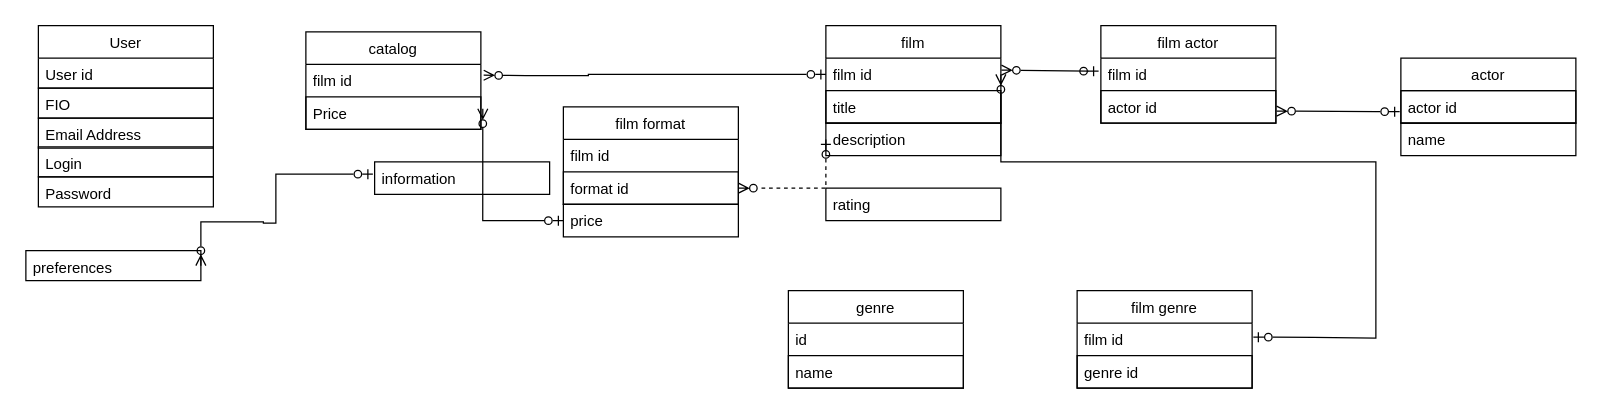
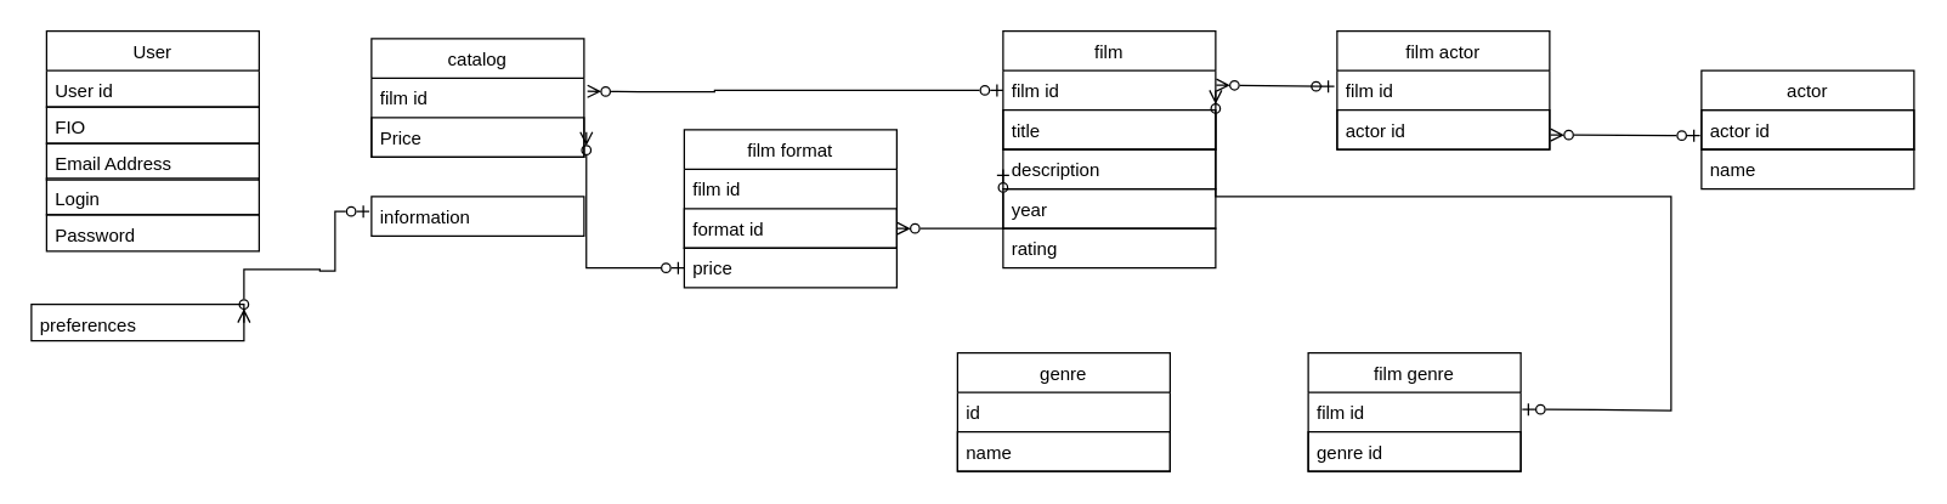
+ <mxCell id="13" value="year" style="text;strokeColor=default;fillColor=none;align=left;verticalAlign=top;spacingLeft=4;spacingRight=4;overflow=hidden;rotatable=0;points=[[0,0.5],[1,0.5]];portConstraint=eastwest;" parent="1" vertex="1"><mxGeometry x="660" y="124" width="140" height="26" as="geometry" /></mxCell>
- <mxCell id="8" value="information" style="text;strokeColor=default;fillColor=none;align=left;verticalAlign=top;spacingLeft=4;spacingRight=4;overflow=hidden;rotatable=0;points=[[0,0.5],[1,0.5]];portConstraint=eastwest;" parent="1" vertex="1"><mxGeometry x="299" y="129" width="140" height="26" as="geometry" /></mxCell>
+ <mxCell id="8" value="information" style="text;strokeColor=default;fillColor=none;align=left;verticalAlign=top;spacingLeft=4;spacingRight=4;overflow=hidden;rotatable=0;points=[[0,0.5],[1,0.5]];portConstraint=eastwest;" parent="1" vertex="1"><mxGeometry x="244" y="129" width="140" height="26" as="geometry" /></mxCell>
- <mxCell id="34" style="edgeStyle=orthogonalEdgeStyle;rounded=0;orthogonalLoop=1;jettySize=auto;html=1;endArrow=ERzeroToMany;endFill=0;startArrow=ERzeroToOne;startFill=0;entryX=1;entryY=0.5;entryDx=0;entryDy=0;exitX=0;exitY=0.5;exitDx=0;exitDy=0;dashed=1;" parent="1" source="12" target="32" edge="1"><mxGeometry relative="1" as="geometry"><mxPoint x="677.76" y="150.83" as="sourcePoint" /><mxPoint x="600" y="149.998" as="targetPoint" /><Array as="points"><mxPoint x="660" y="150" /></Array></mxGeometry></mxCell>
+ <mxCell id="34" style="edgeStyle=orthogonalEdgeStyle;rounded=0;orthogonalLoop=1;jettySize=auto;html=1;endArrow=ERzeroToMany;endFill=0;startArrow=ERzeroToOne;startFill=0;entryX=1;entryY=0.5;entryDx=0;entryDy=0;exitX=0;exitY=0.5;exitDx=0;exitDy=0;" parent="1" source="12" target="32" edge="1"><mxGeometry relative="1" as="geometry"><mxPoint x="677.76" y="150.83" as="sourcePoint" /><mxPoint x="600" y="149.998" as="targetPoint" /><Array as="points"><mxPoint x="660" y="150" /></Array></mxGeometry></mxCell>
